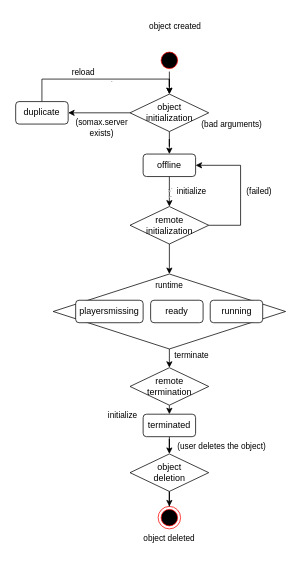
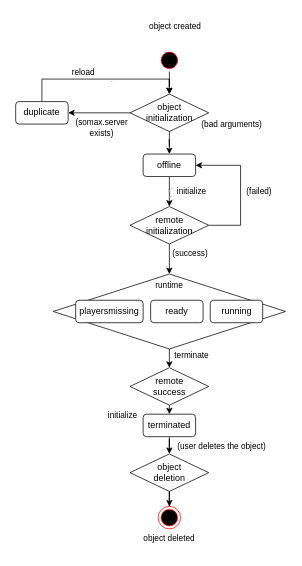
+ <mxCell id="33" value="(success)" style="text;html=1;strokeColor=none;fillColor=none;align=center;verticalAlign=middle;whiteSpace=wrap;rounded=0;fontSize=11;" vertex="1" parent="1"><mxGeometry x="227.5" y="328" width="50" height="20" as="geometry" /></mxCell>
- <mxCell id="43" value="remote &lt;br&gt;termination" style="rhombus;whiteSpace=wrap;html=1;" vertex="1" parent="1"><mxGeometry x="172.5" y="490" width="105" height="50" as="geometry" /></mxCell>
+ <mxCell id="43" value="remote &lt;br&gt;success" style="rhombus;whiteSpace=wrap;html=1;" vertex="1" parent="1"><mxGeometry x="172.5" y="490" width="105" height="50" as="geometry" /></mxCell>
